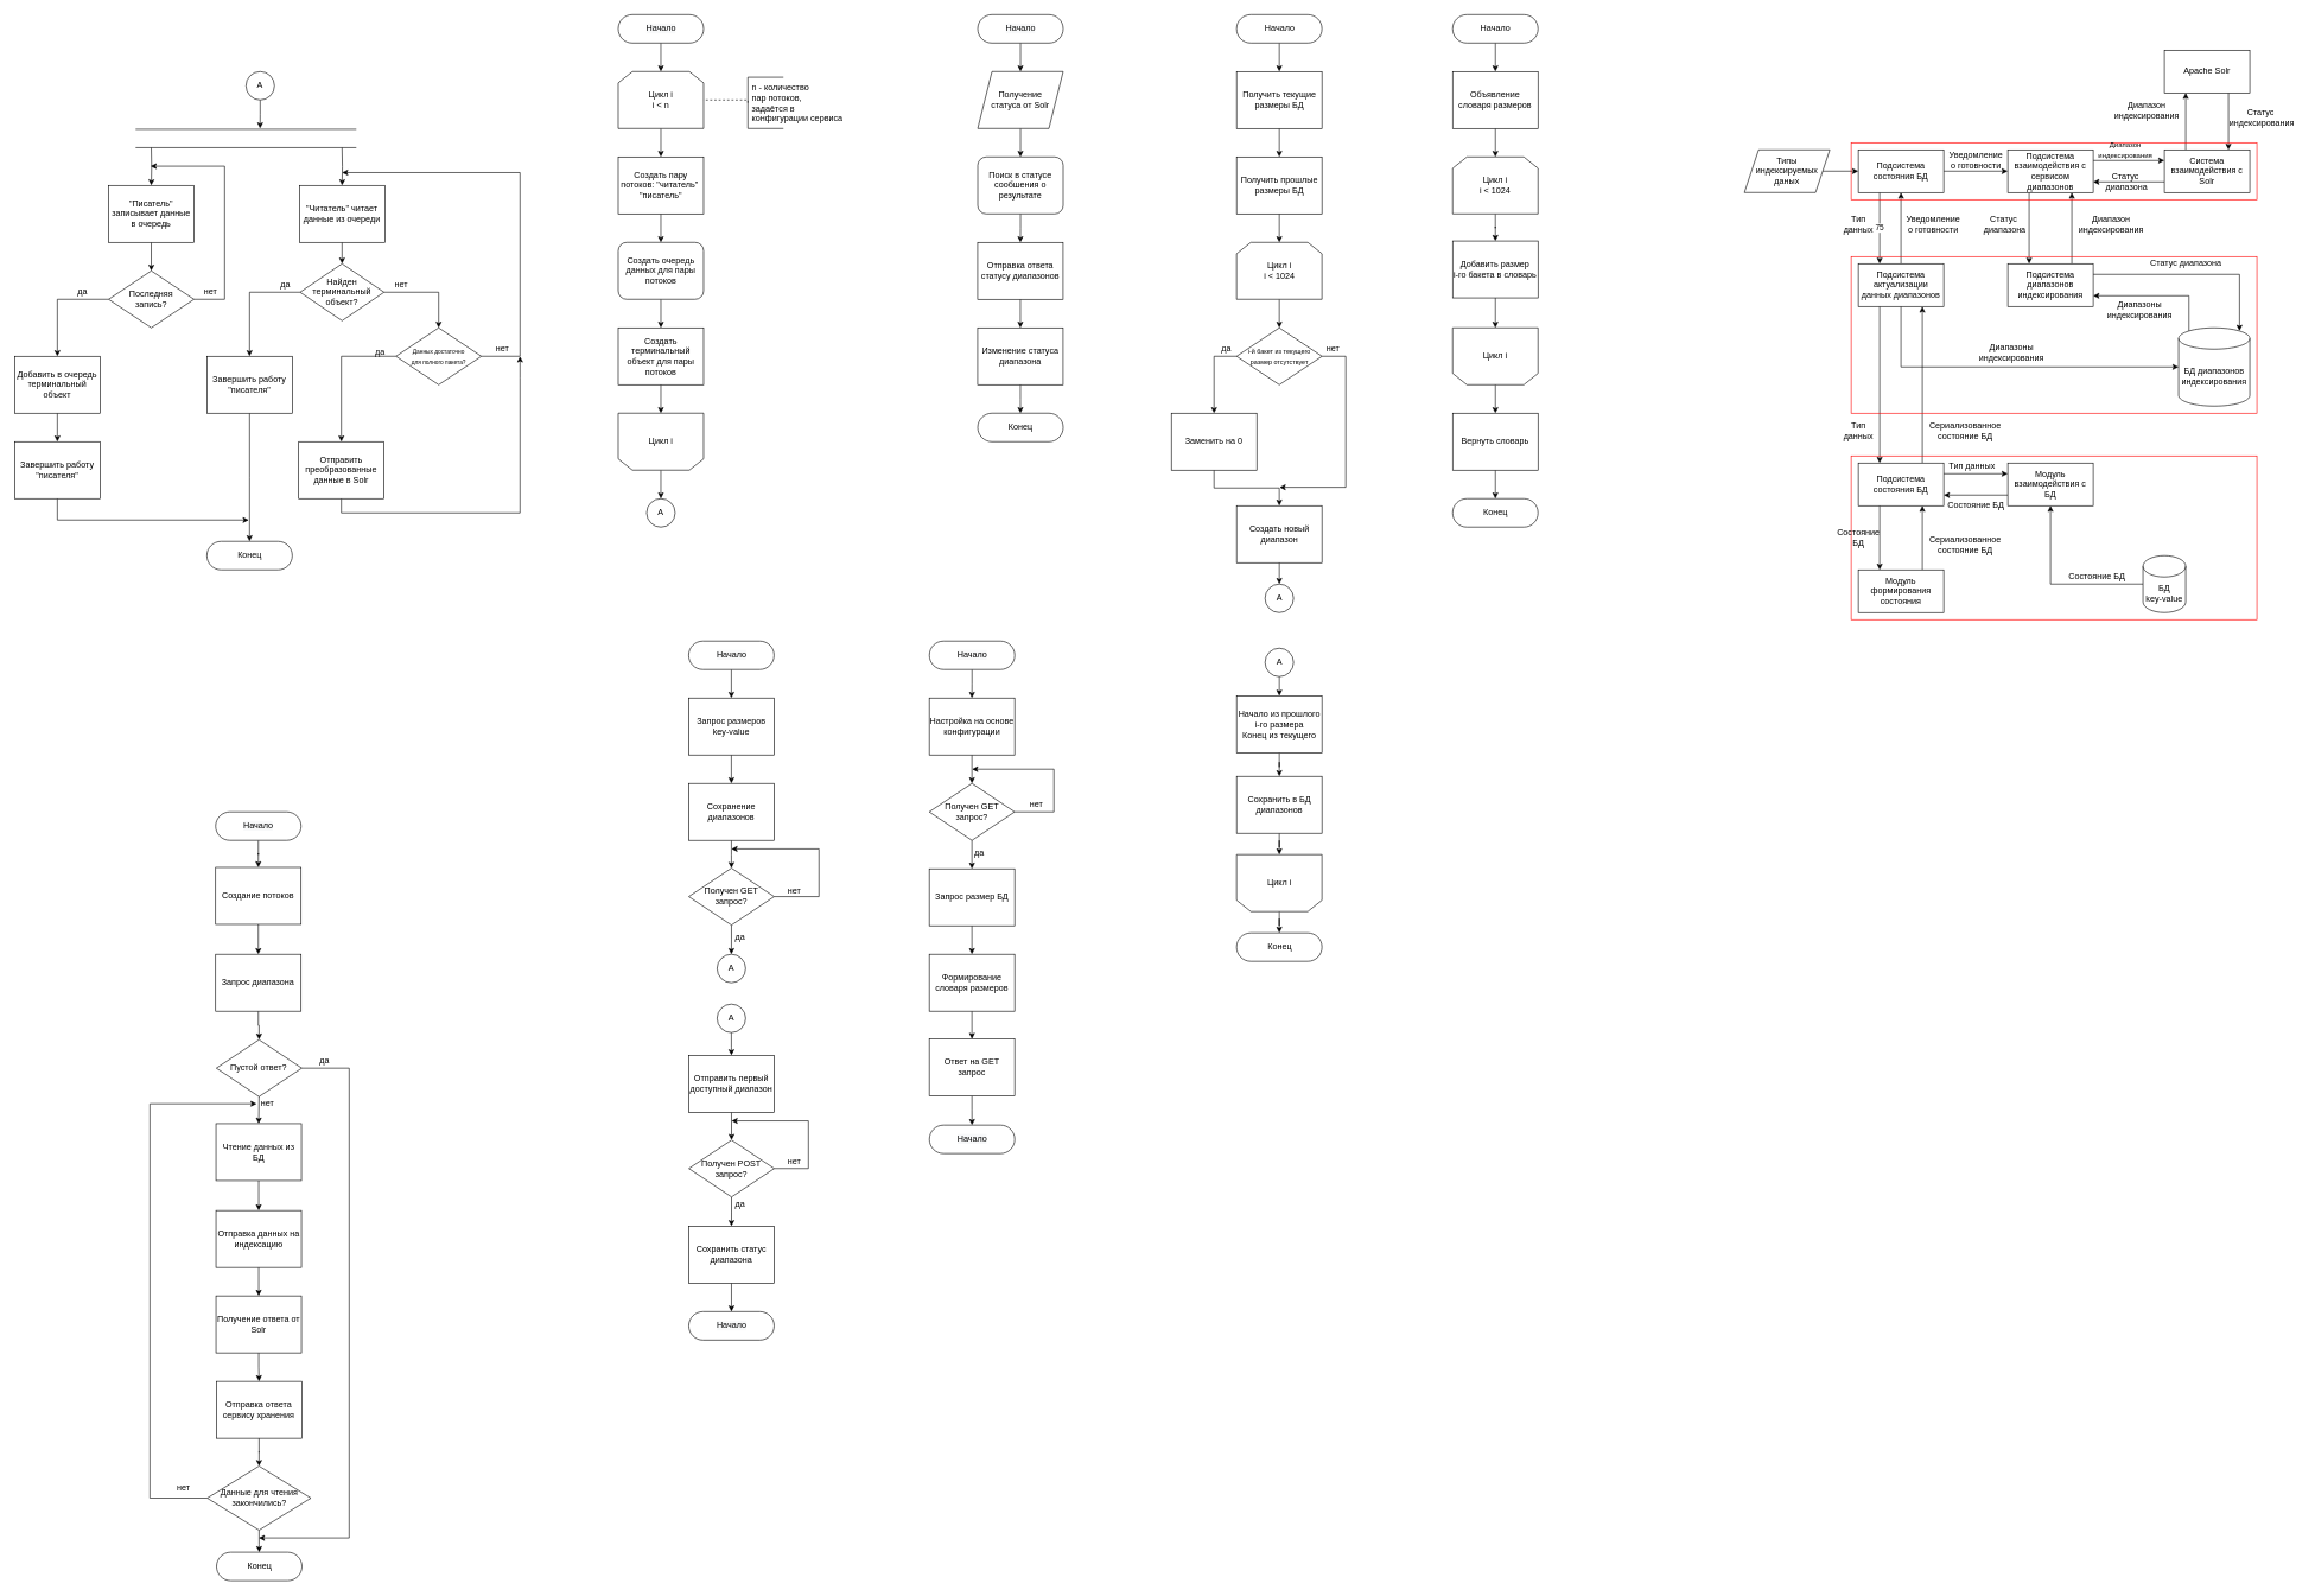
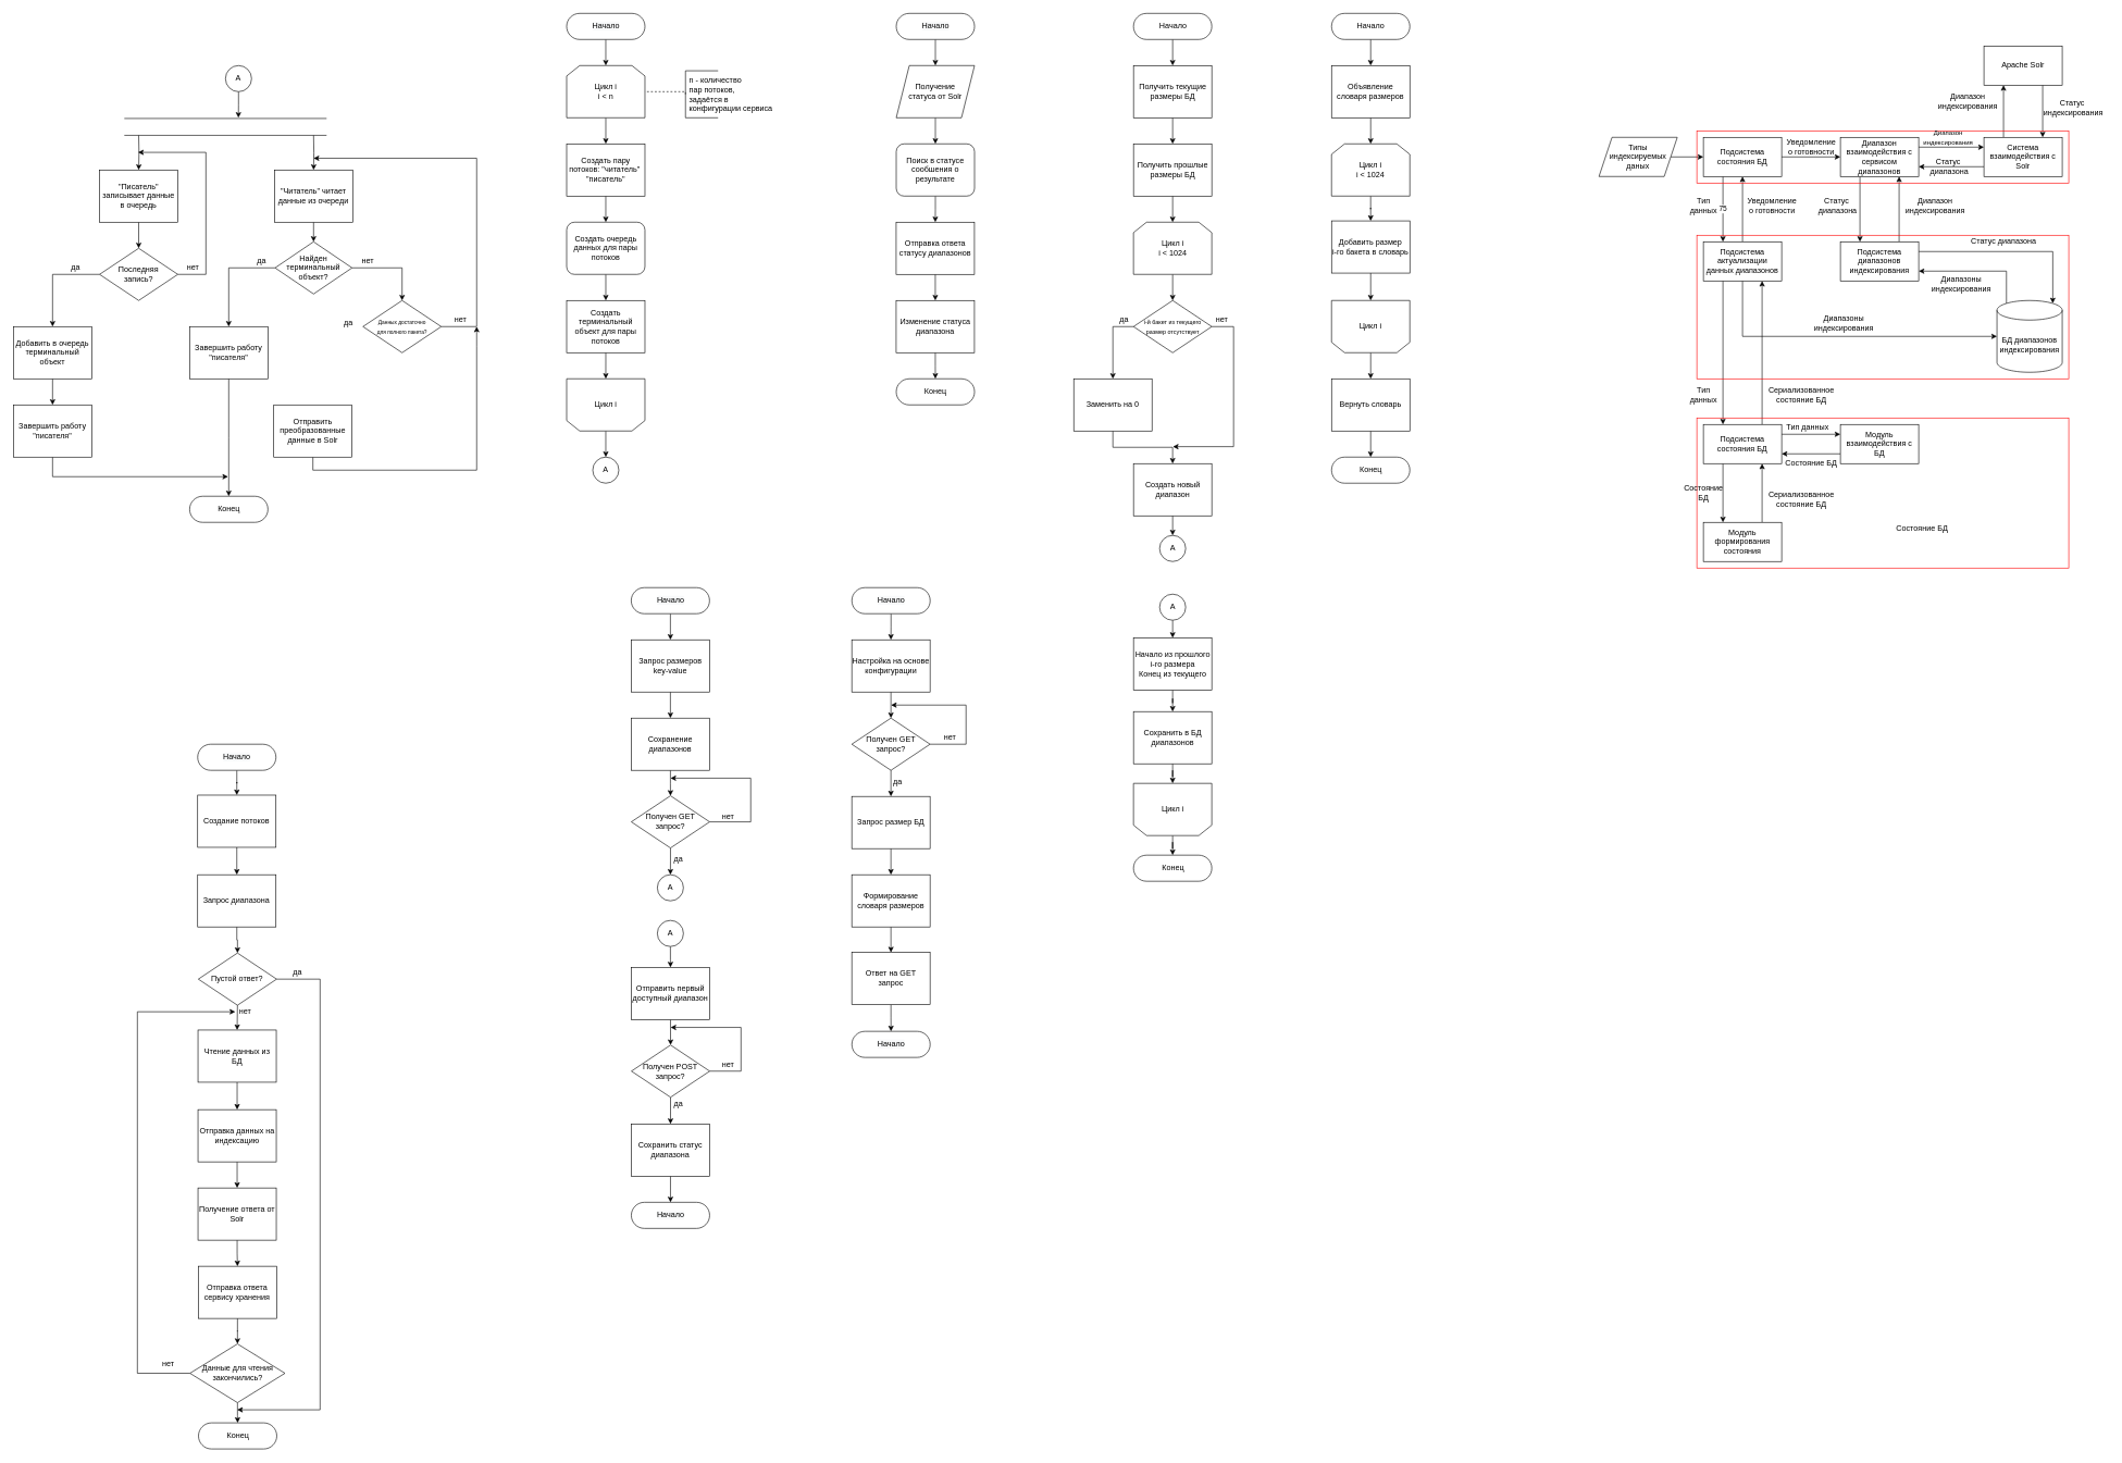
- <mxCell id="14" value="Подсистема взаимодействия с сервисом диапазонов" style="rounded=0;whiteSpace=wrap;html=1;" parent="1" vertex="1"><mxGeometry x="2820" y="210" width="120" height="60" as="geometry" /></mxCell>
+ <mxCell id="14" value="Диапазон взаимодействия с сервисом диапазонов" style="rounded=0;whiteSpace=wrap;html=1;" parent="1" vertex="1"><mxGeometry x="2820" y="210" width="120" height="60" as="geometry" /></mxCell>
- <mxCell id="145" style="edgeStyle=orthogonalEdgeStyle;rounded=0;orthogonalLoop=1;jettySize=auto;html=1;entryX=0.5;entryY=0;entryDx=0;entryDy=0;endArrow=classic;endFill=1;" parent="1" source="147" target="140" edge="1"><mxGeometry relative="1" as="geometry" /></mxCell>
- <mxCell id="22" style="edgeStyle=orthogonalEdgeStyle;rounded=0;orthogonalLoop=1;jettySize=auto;html=1;exitX=0;exitY=0.5;exitDx=0;exitDy=0;exitPerimeter=0;entryX=0.5;entryY=1;entryDx=0;entryDy=0;" parent="1" source="23" target="25" edge="1"><mxGeometry relative="1" as="geometry" /></mxCell>
- <mxCell id="23" value="БД&lt;br&gt;key-value" style="shape=cylinder3;whiteSpace=wrap;html=1;boundedLbl=1;backgroundOutline=1;size=15;rounded=1;" parent="1" vertex="1"><mxGeometry x="3010" y="780" width="60" height="80" as="geometry" /></mxCell>
